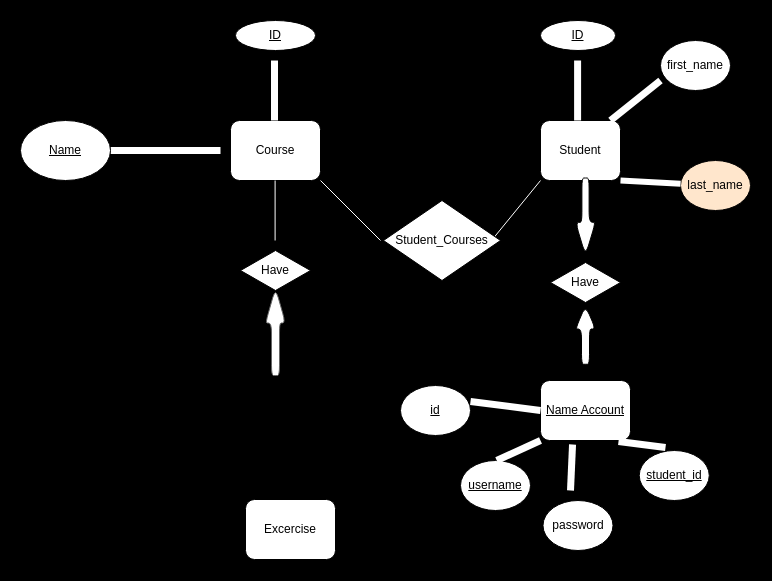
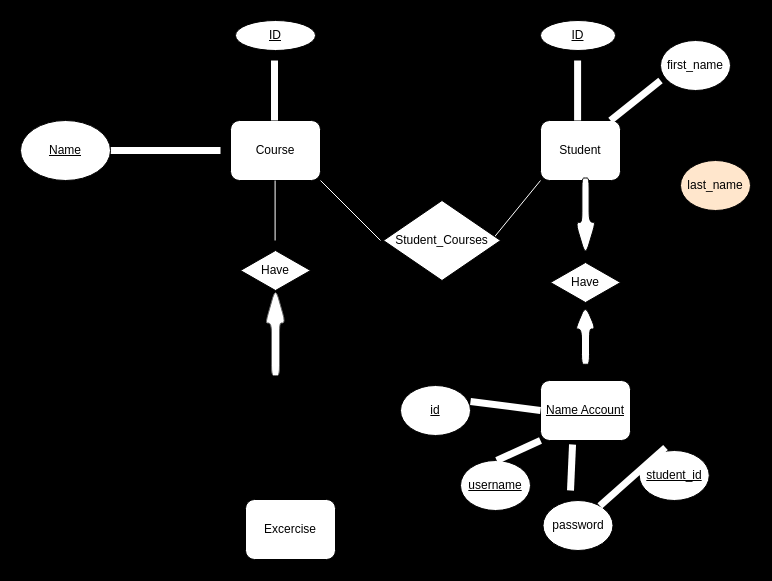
- <mxCell id="25" value="" style="endArrow=none;html=1;exitX=1;exitY=1;exitDx=0;exitDy=0;strokeWidth=6;strokeColor=#FFFFFF;" edge="1" parent="1" source="3" target="20"><mxGeometry width="50" height="50" relative="1" as="geometry"><mxPoint x="620" y="130" as="sourcePoint" /><mxPoint x="670" y="90" as="targetPoint" /><Array as="points" /></mxGeometry></mxCell>
- <mxCell id="29" value="" style="endArrow=none;html=1;entryX=0.867;entryY=1.017;entryDx=0;entryDy=0;entryPerimeter=0;exitX=0.375;exitY=-0.06;exitDx=0;exitDy=0;exitPerimeter=0;strokeWidth=7;strokeColor=#FFFFFF;" edge="1" parent="1" source="17" target="6"><mxGeometry width="50" height="50" relative="1" as="geometry"><mxPoint x="580" y="500" as="sourcePoint" /><mxPoint x="582.04" y="454.02" as="targetPoint" /></mxGeometry></mxCell>
+ <mxCell id="29" value="" style="endArrow=none;html=1;exitX=0.375;exitY=-0.06;exitDx=0;exitDy=0;exitPerimeter=0;strokeWidth=7;strokeColor=#FFFFFF;" edge="1" parent="1" source="17" target="18"><mxGeometry width="50" height="50" relative="1" as="geometry"><mxPoint x="580" y="500" as="sourcePoint" /><mxPoint x="582.04" y="454.02" as="targetPoint" /></mxGeometry></mxCell>
